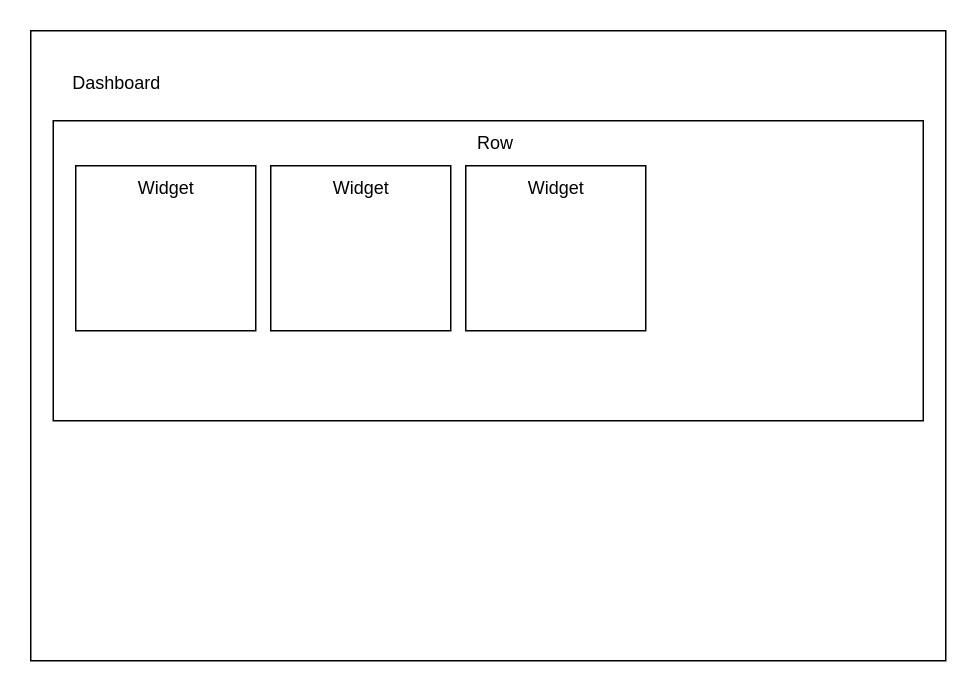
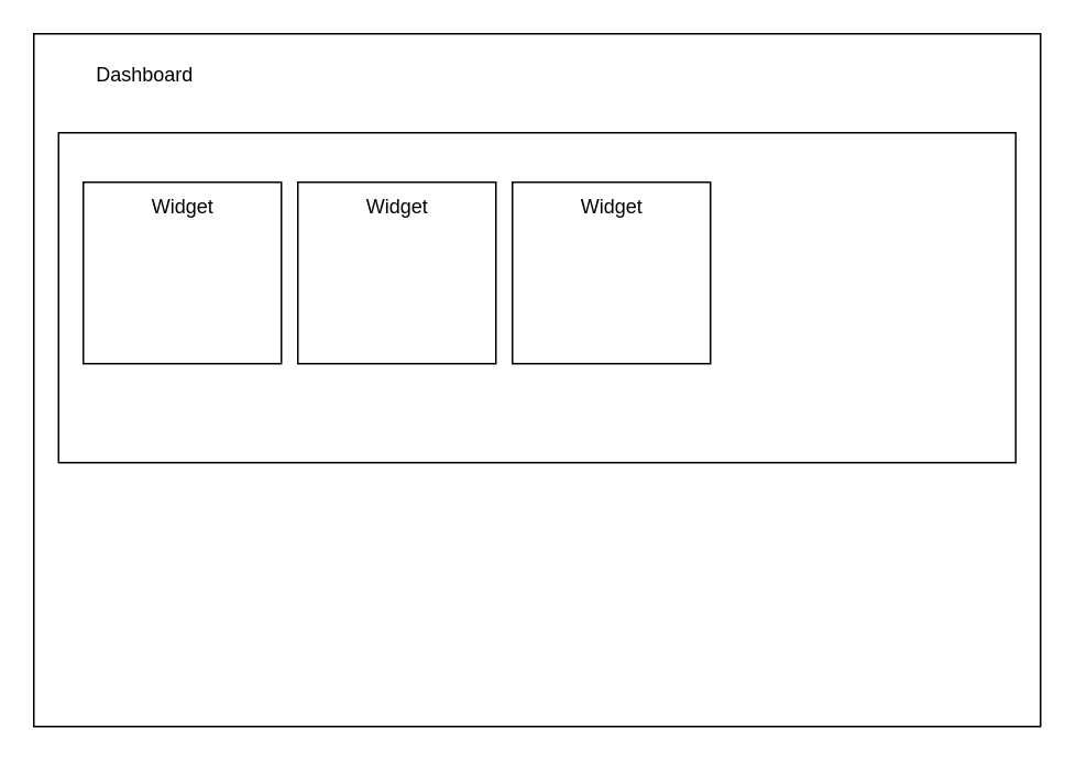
- <mxCell id="5" value="Dashboard" style="text;html=1;strokeColor=none;fillColor=none;align=center;verticalAlign=middle;whiteSpace=wrap;rounded=0;" vertex="1" parent="1"><mxGeometry x="25" y="40" width="105" height="30" as="geometry" /></mxCell>
+ <mxCell id="5" value="Dashboard" style="text;html=1;strokeColor=none;fillColor=none;align=center;verticalAlign=middle;whiteSpace=wrap;rounded=0;" vertex="1" parent="1"><mxGeometry x="35" y="30" width="105" height="30" as="geometry" /></mxCell>
- <mxCell id="7" value="Row" style="text;html=1;strokeColor=none;fillColor=none;align=center;verticalAlign=middle;whiteSpace=wrap;rounded=0;" vertex="1" parent="1"><mxGeometry x="300" y="80" width="60" height="30" as="geometry" /></mxCell>
